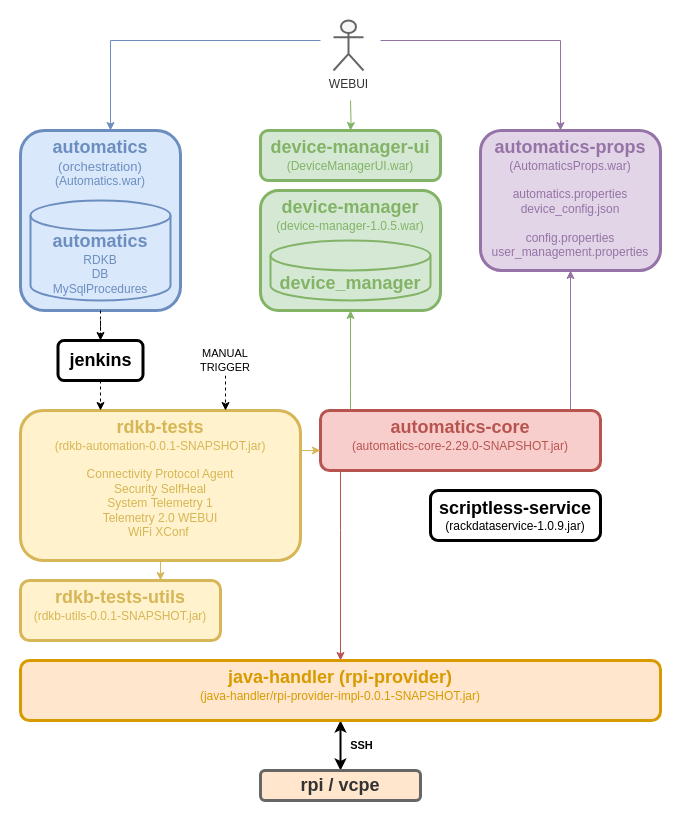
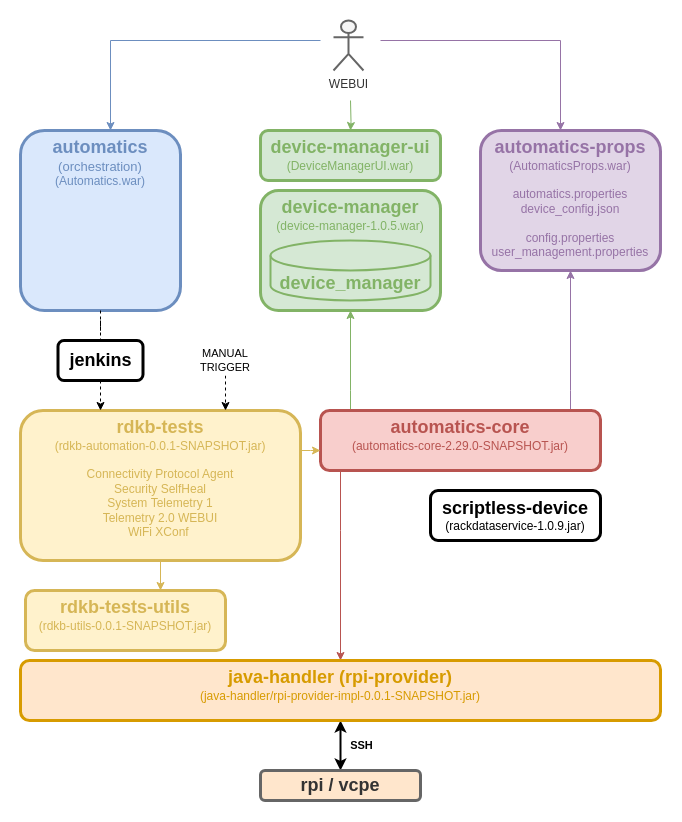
- <mxCell id="19" value="&lt;font style=&quot;font-size: 16px;&quot;&gt;&lt;b style=&quot;font-size: 18px;&quot;&gt;automatics&lt;/b&gt;&lt;/font&gt;&lt;div&gt;&lt;div&gt;RDKB&lt;/div&gt;&lt;div&gt;DB&lt;/div&gt;&lt;div&gt;&lt;span style=&quot;background-color: initial;&quot;&gt;MySqlProcedures&lt;/span&gt;&lt;/div&gt;&lt;/div&gt;" style="shape=cylinder3;whiteSpace=wrap;html=1;boundedLbl=1;backgroundOutline=1;size=15;fillColor=#dae8fc;strokeColor=#6c8ebf;strokeWidth=2;fontColor=light-dark(#6c8ebf, #ededed);" parent="1" vertex="1"><mxGeometry x="30" y="200" width="140" height="100" as="geometry" /></mxCell>
- <mxCell id="18" value="" style="edgeStyle=orthogonalEdgeStyle;rounded=0;orthogonalLoop=1;jettySize=auto;html=1;dashed=1;exitX=0.5;exitY=1;exitDx=0;exitDy=0;" edge="1" parent="1" source="7" target="26"><mxGeometry relative="1" as="geometry" /></mxCell>
+ <mxCell id="18" value="" style="edgeStyle=orthogonalEdgeStyle;rounded=0;orthogonalLoop=1;jettySize=auto;html=1;dashed=1;exitX=0.5;exitY=1;exitDx=0;exitDy=0;endArrow=none;" edge="1" parent="1" source="7" target="26"><mxGeometry relative="1" as="geometry" /></mxCell>
- <mxCell id="27" value="&lt;font style=&quot;font-size: 18px;&quot;&gt;&lt;b&gt;scriptless-service&lt;/b&gt;&lt;/font&gt;&lt;div&gt;(rackdataservice-1.0.9.jar)&lt;/div&gt;" style="rounded=1;whiteSpace=wrap;html=1;strokeWidth=3;verticalAlign=middle;" vertex="1" parent="1"><mxGeometry x="430" y="490" width="170" height="50" as="geometry" /></mxCell>
+ <mxCell id="27" value="&lt;font style=&quot;font-size: 18px;&quot;&gt;&lt;b&gt;scriptless-device&lt;/b&gt;&lt;/font&gt;&lt;div&gt;(rackdataservice-1.0.9.jar)&lt;/div&gt;" style="rounded=1;whiteSpace=wrap;html=1;strokeWidth=3;verticalAlign=middle;" vertex="1" parent="1"><mxGeometry x="430" y="490" width="170" height="50" as="geometry" /></mxCell>
- <mxCell id="24" value="&lt;span style=&quot;font-size: 18px;&quot;&gt;&lt;b&gt;rdkb-&lt;/b&gt;&lt;/span&gt;&lt;b style=&quot;font-size: 18px; background-color: transparent;&quot;&gt;tests-&lt;/b&gt;&lt;b style=&quot;font-size: 18px; background-color: transparent;&quot;&gt;utils&lt;/b&gt;&lt;div&gt;&lt;font&gt;&lt;span style=&quot;background-color: transparent;&quot;&gt;(&lt;/span&gt;&lt;span style=&quot;background-color: transparent;&quot;&gt;rdkb-utils-0.0.1-SNAPSHOT.jar&lt;/span&gt;&lt;span style=&quot;background-color: transparent;&quot;&gt;)&lt;/span&gt;&lt;/font&gt;&lt;/div&gt;" style="rounded=1;whiteSpace=wrap;html=1;strokeWidth=3;fillColor=#fff2cc;strokeColor=#d6b656;verticalAlign=top;fontColor=light-dark(#d6b656, #ededed);" parent="1" vertex="1"><mxGeometry x="20" y="580" width="200" height="60" as="geometry" /></mxCell>
+ <mxCell id="24" value="&lt;span style=&quot;font-size: 18px;&quot;&gt;&lt;b&gt;rdkb-&lt;/b&gt;&lt;/span&gt;&lt;b style=&quot;font-size: 18px; background-color: transparent;&quot;&gt;tests-&lt;/b&gt;&lt;b style=&quot;font-size: 18px; background-color: transparent;&quot;&gt;utils&lt;/b&gt;&lt;div&gt;&lt;font&gt;&lt;span style=&quot;background-color: transparent;&quot;&gt;(&lt;/span&gt;&lt;span style=&quot;background-color: transparent;&quot;&gt;rdkb-utils-0.0.1-SNAPSHOT.jar&lt;/span&gt;&lt;span style=&quot;background-color: transparent;&quot;&gt;)&lt;/span&gt;&lt;/font&gt;&lt;/div&gt;" style="rounded=1;whiteSpace=wrap;html=1;strokeWidth=3;fillColor=#fff2cc;strokeColor=#d6b656;verticalAlign=top;fontColor=light-dark(#d6b656, #ededed);" parent="1" vertex="1"><mxGeometry x="25" y="590" width="200" height="60" as="geometry" /></mxCell>
